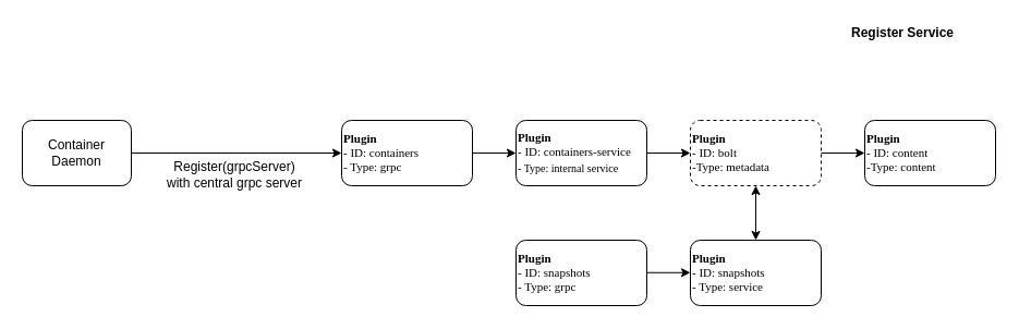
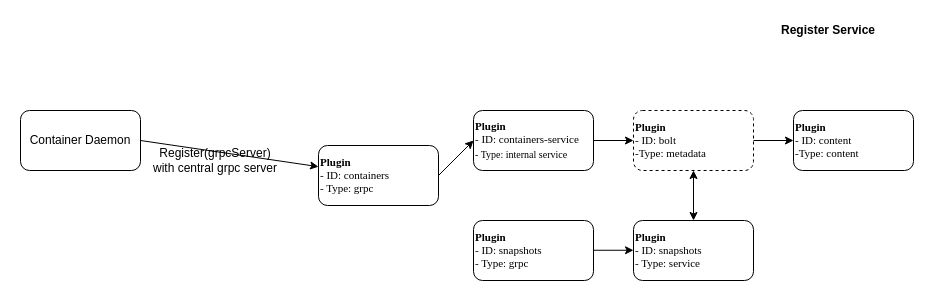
- <mxCell id="4" value="Container Daemon" style="rounded=1;whiteSpace=wrap;html=1;" vertex="1" parent="1"><mxGeometry x="20" y="110" width="100" height="60" as="geometry" /></mxCell>
+ <mxCell id="4" value="Container Daemon" style="rounded=1;whiteSpace=wrap;html=1;" vertex="1" parent="1"><mxGeometry x="20" y="110" width="120" height="60" as="geometry" /></mxCell>
- <mxCell id="3" value="&lt;div style=&quot;font-size: 11px&quot;&gt;&lt;b&gt;&lt;font style=&quot;font-size: 11px&quot; face=&quot;Comic Sans MS&quot;&gt;Plugin&lt;/font&gt;&lt;/b&gt;&lt;/div&gt;&lt;div style=&quot;font-size: 11px&quot;&gt;&lt;font style=&quot;font-size: 11px&quot; face=&quot;Comic Sans MS&quot;&gt;- ID: containers&lt;/font&gt;&lt;/div&gt;&lt;div style=&quot;font-size: 11px&quot;&gt;&lt;font style=&quot;font-size: 11px&quot; face=&quot;Comic Sans MS&quot;&gt;- Type: grpc&lt;/font&gt;&lt;/div&gt;" style="rounded=1;whiteSpace=wrap;html=1;align=left;" vertex="1" parent="1"><mxGeometry x="313" y="110" width="120" height="60" as="geometry" /></mxCell>
+ <mxCell id="3" value="&lt;div style=&quot;font-size: 11px&quot;&gt;&lt;b&gt;&lt;font style=&quot;font-size: 11px&quot; face=&quot;Comic Sans MS&quot;&gt;Plugin&lt;/font&gt;&lt;/b&gt;&lt;/div&gt;&lt;div style=&quot;font-size: 11px&quot;&gt;&lt;font style=&quot;font-size: 11px&quot; face=&quot;Comic Sans MS&quot;&gt;- ID: containers&lt;/font&gt;&lt;/div&gt;&lt;div style=&quot;font-size: 11px&quot;&gt;&lt;font style=&quot;font-size: 11px&quot; face=&quot;Comic Sans MS&quot;&gt;- Type: grpc&lt;/font&gt;&lt;/div&gt;" style="rounded=1;whiteSpace=wrap;html=1;align=left;" vertex="1" parent="1"><mxGeometry x="318" y="145" width="120" height="60" as="geometry" /></mxCell>
